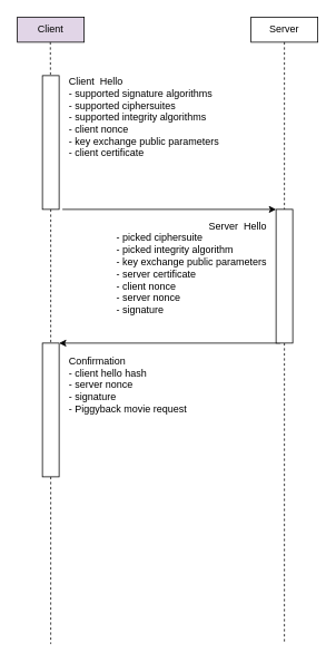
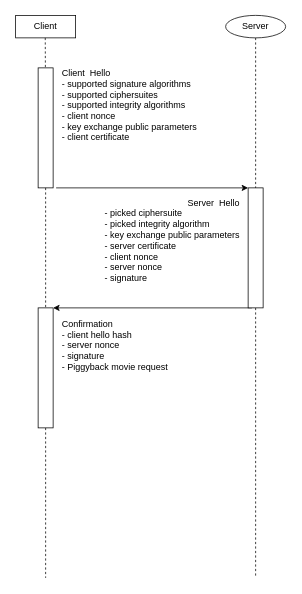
- <mxCell id="2" value="Client" style="whiteSpace=wrap;html=1;fillColor=#e1d5e7;" parent="1" vertex="1"><mxGeometry x="20" y="20" width="80" height="30" as="geometry" /></mxCell>
+ <mxCell id="2" value="Client" style="whiteSpace=wrap;html=1;" parent="1" vertex="1"><mxGeometry x="20" y="20" width="80" height="30" as="geometry" /></mxCell>
- <mxCell id="4" value="Server" style="whiteSpace=wrap;html=1;" parent="1" vertex="1"><mxGeometry x="300" y="20" width="80" height="30" as="geometry" /></mxCell>
+ <mxCell id="4" value="Server" style="ellipse;whiteSpace=wrap;html=1;" parent="1" vertex="1"><mxGeometry x="300" y="20" width="80" height="30" as="geometry" /></mxCell>
